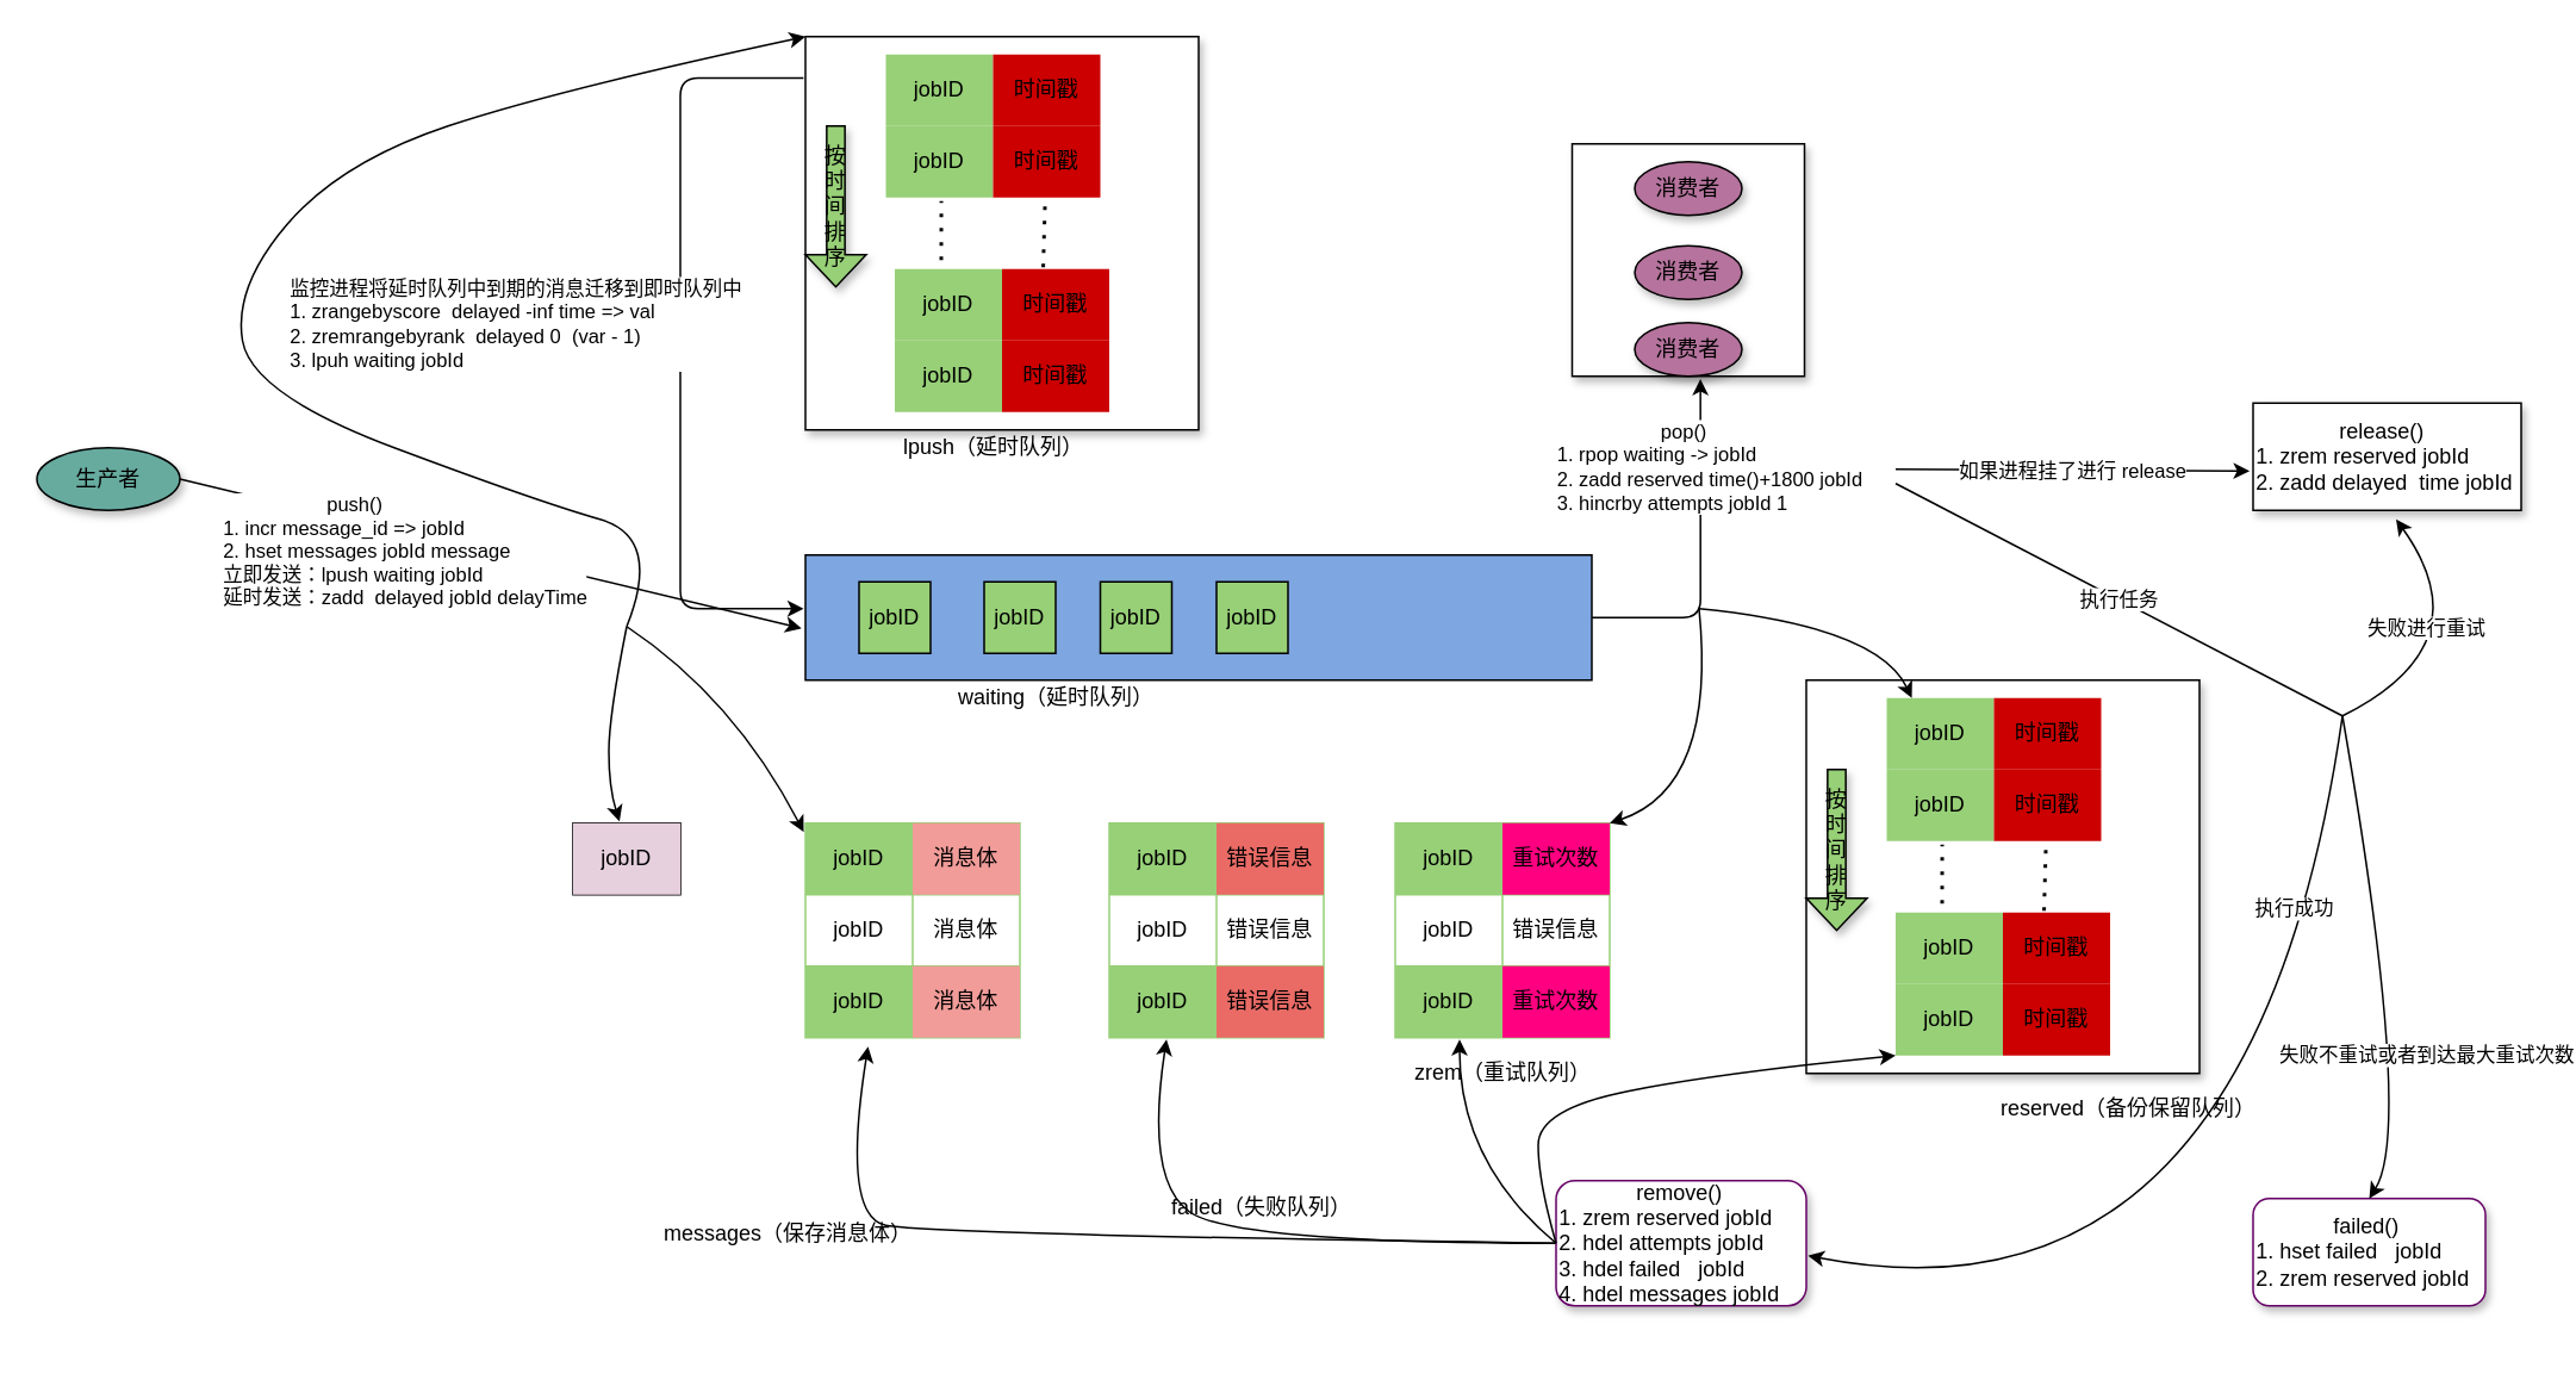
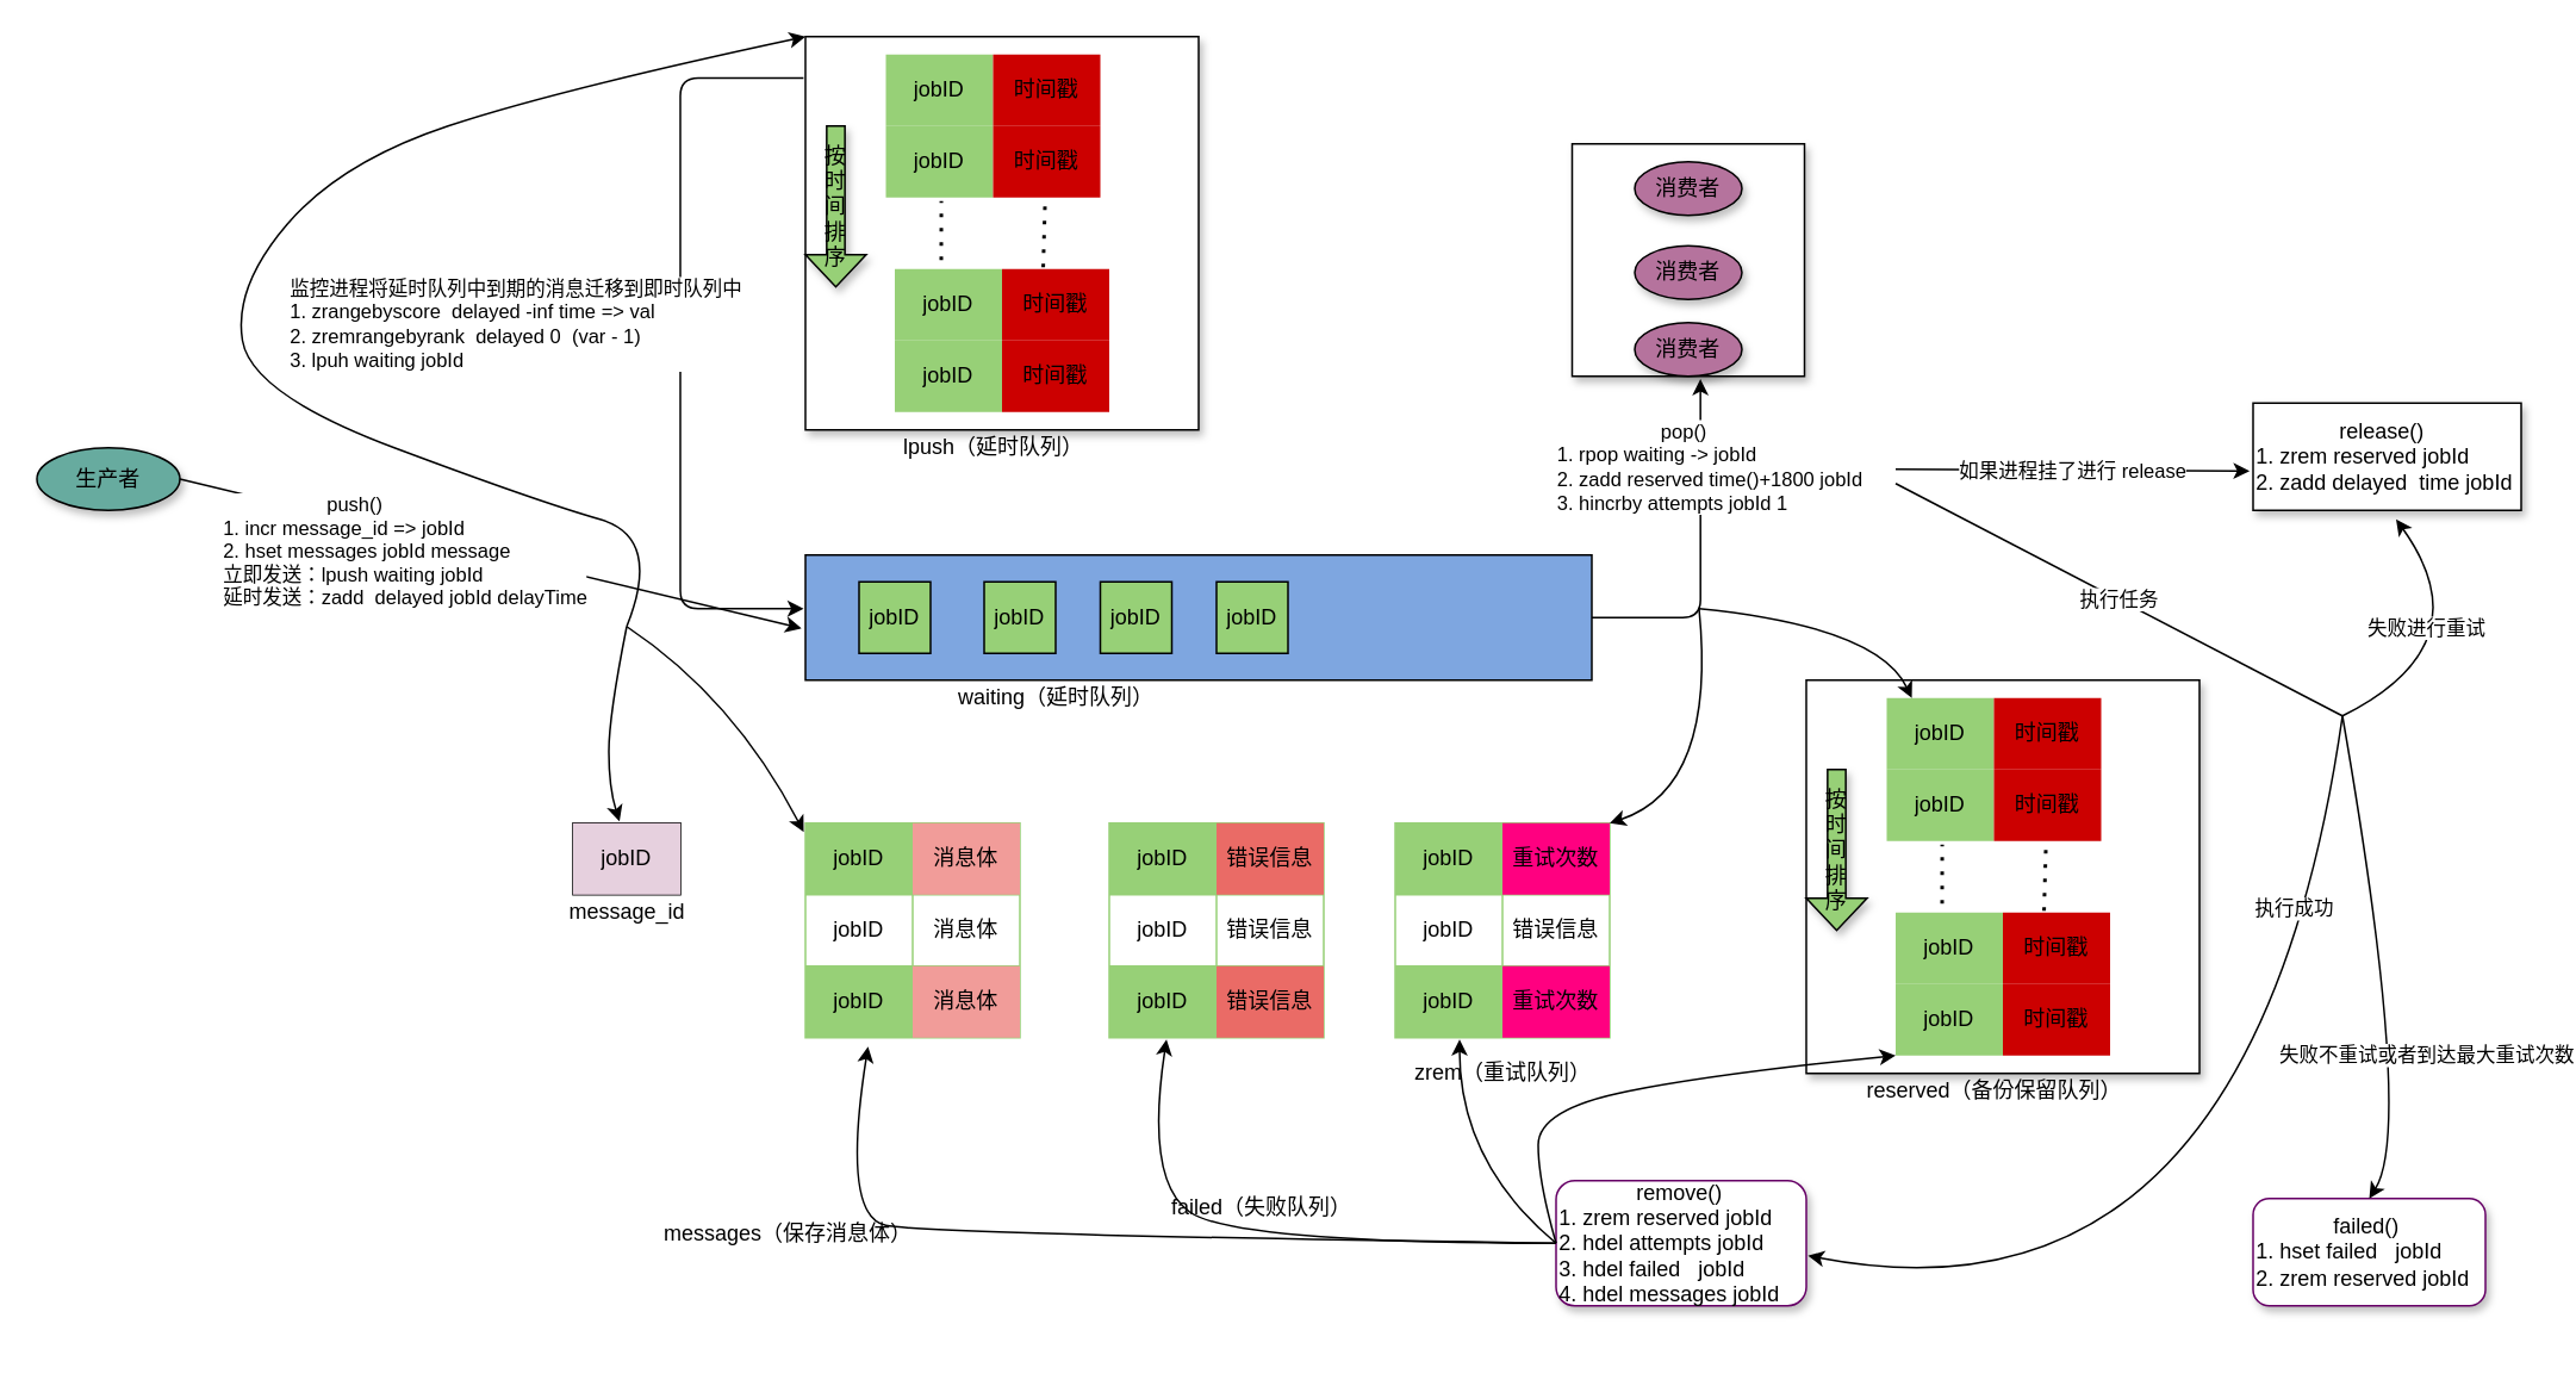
+ <mxCell id="18" value="message_id" style="text;html=1;align=center;verticalAlign=middle;resizable=0;points=[];autosize=1;" vertex="1" parent="1"><mxGeometry x="310" y="500" width="80" height="20" as="geometry" /></mxCell>
- <mxCell id="94" value="reserved（备份保留队列）" style="text;html=1;align=center;verticalAlign=middle;resizable=0;points=[];autosize=1;" vertex="1" parent="1"><mxGeometry x="1110" y="610" width="160" height="20" as="geometry" /></mxCell>
+ <mxCell id="94" value="reserved（备份保留队列）" style="text;html=1;align=center;verticalAlign=middle;resizable=0;points=[];autosize=1;" vertex="1" parent="1"><mxGeometry x="1035" y="600" width="160" height="20" as="geometry" /></mxCell>
